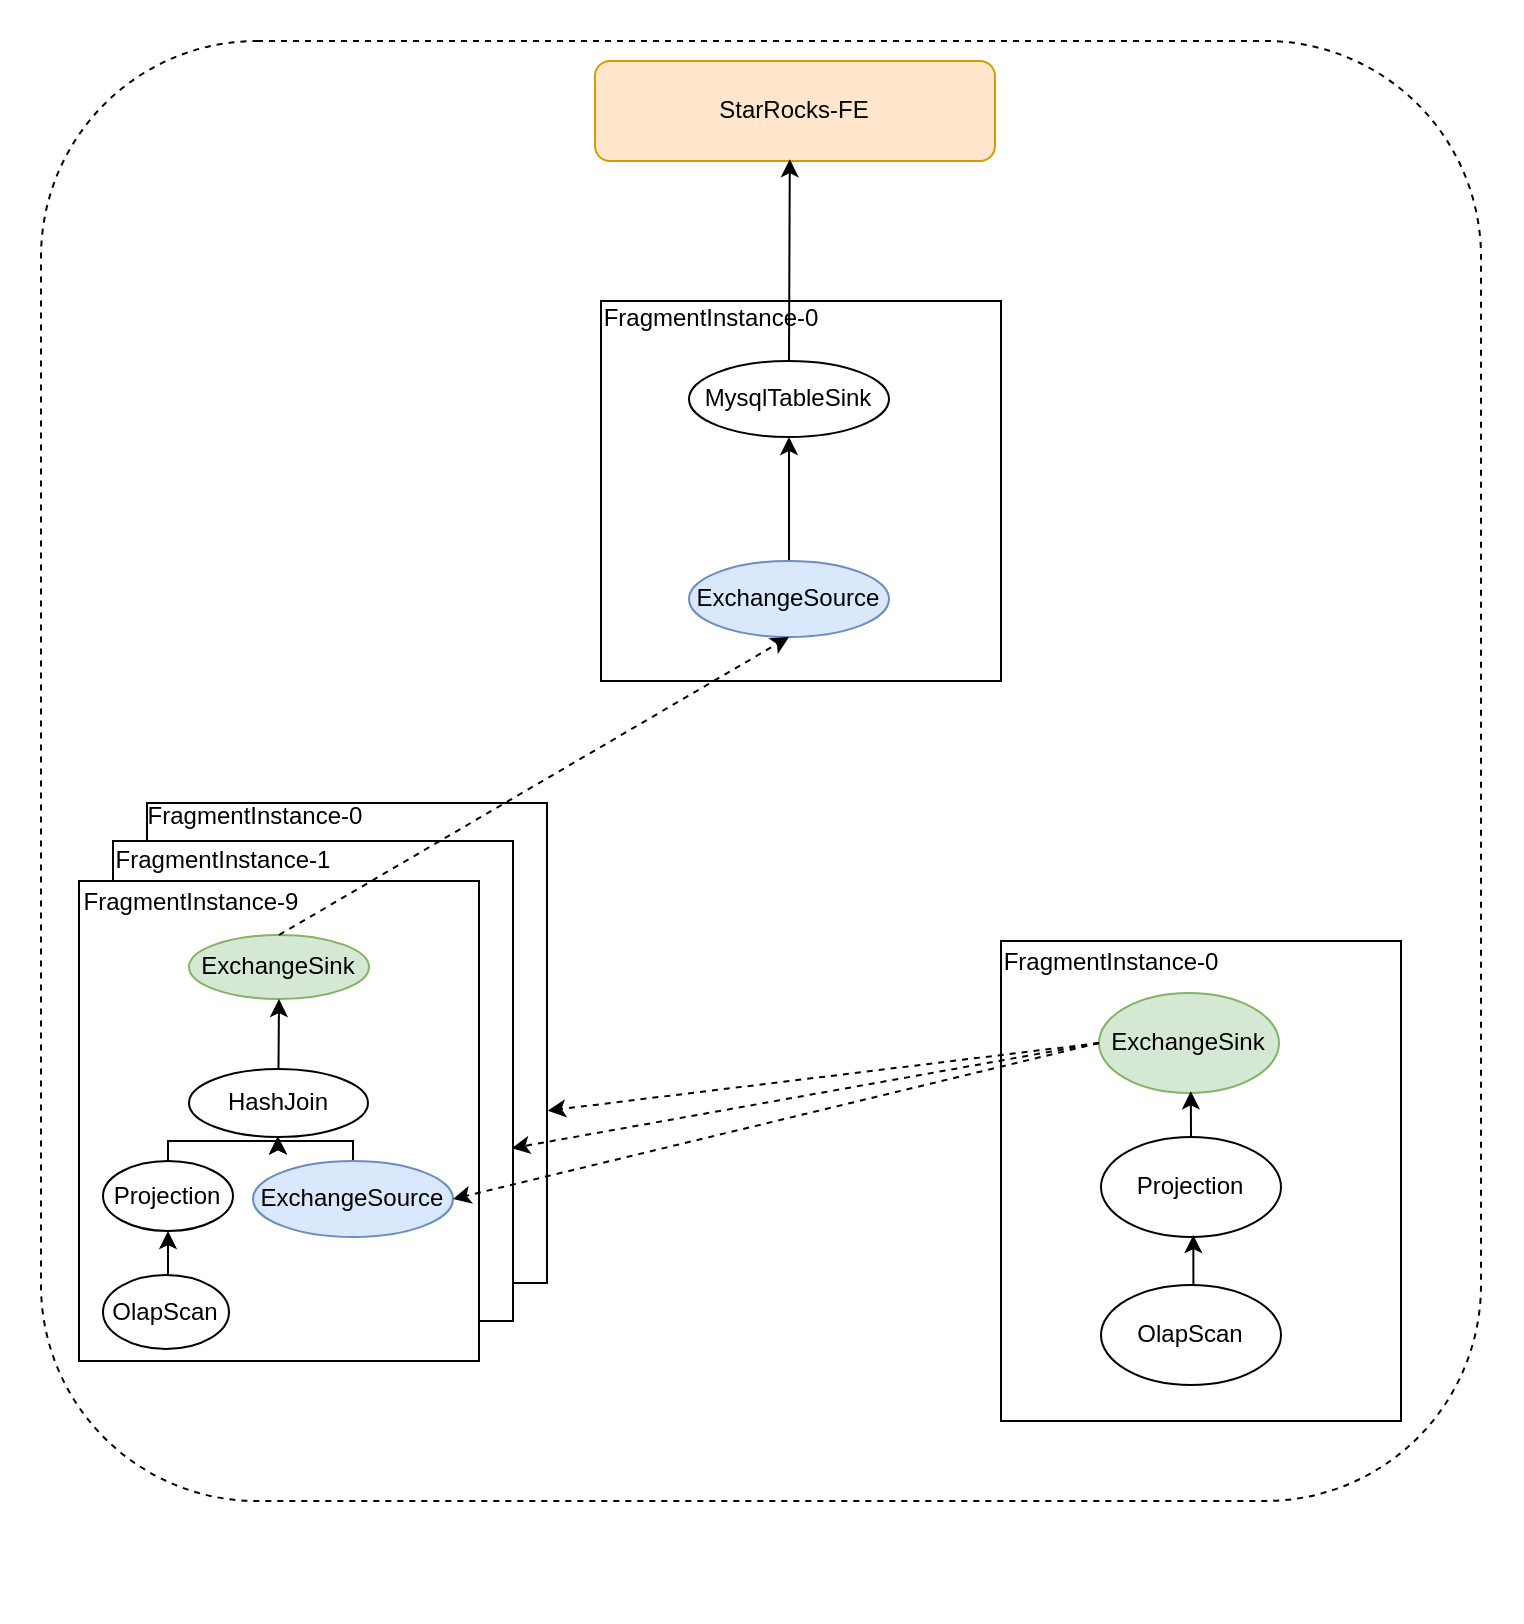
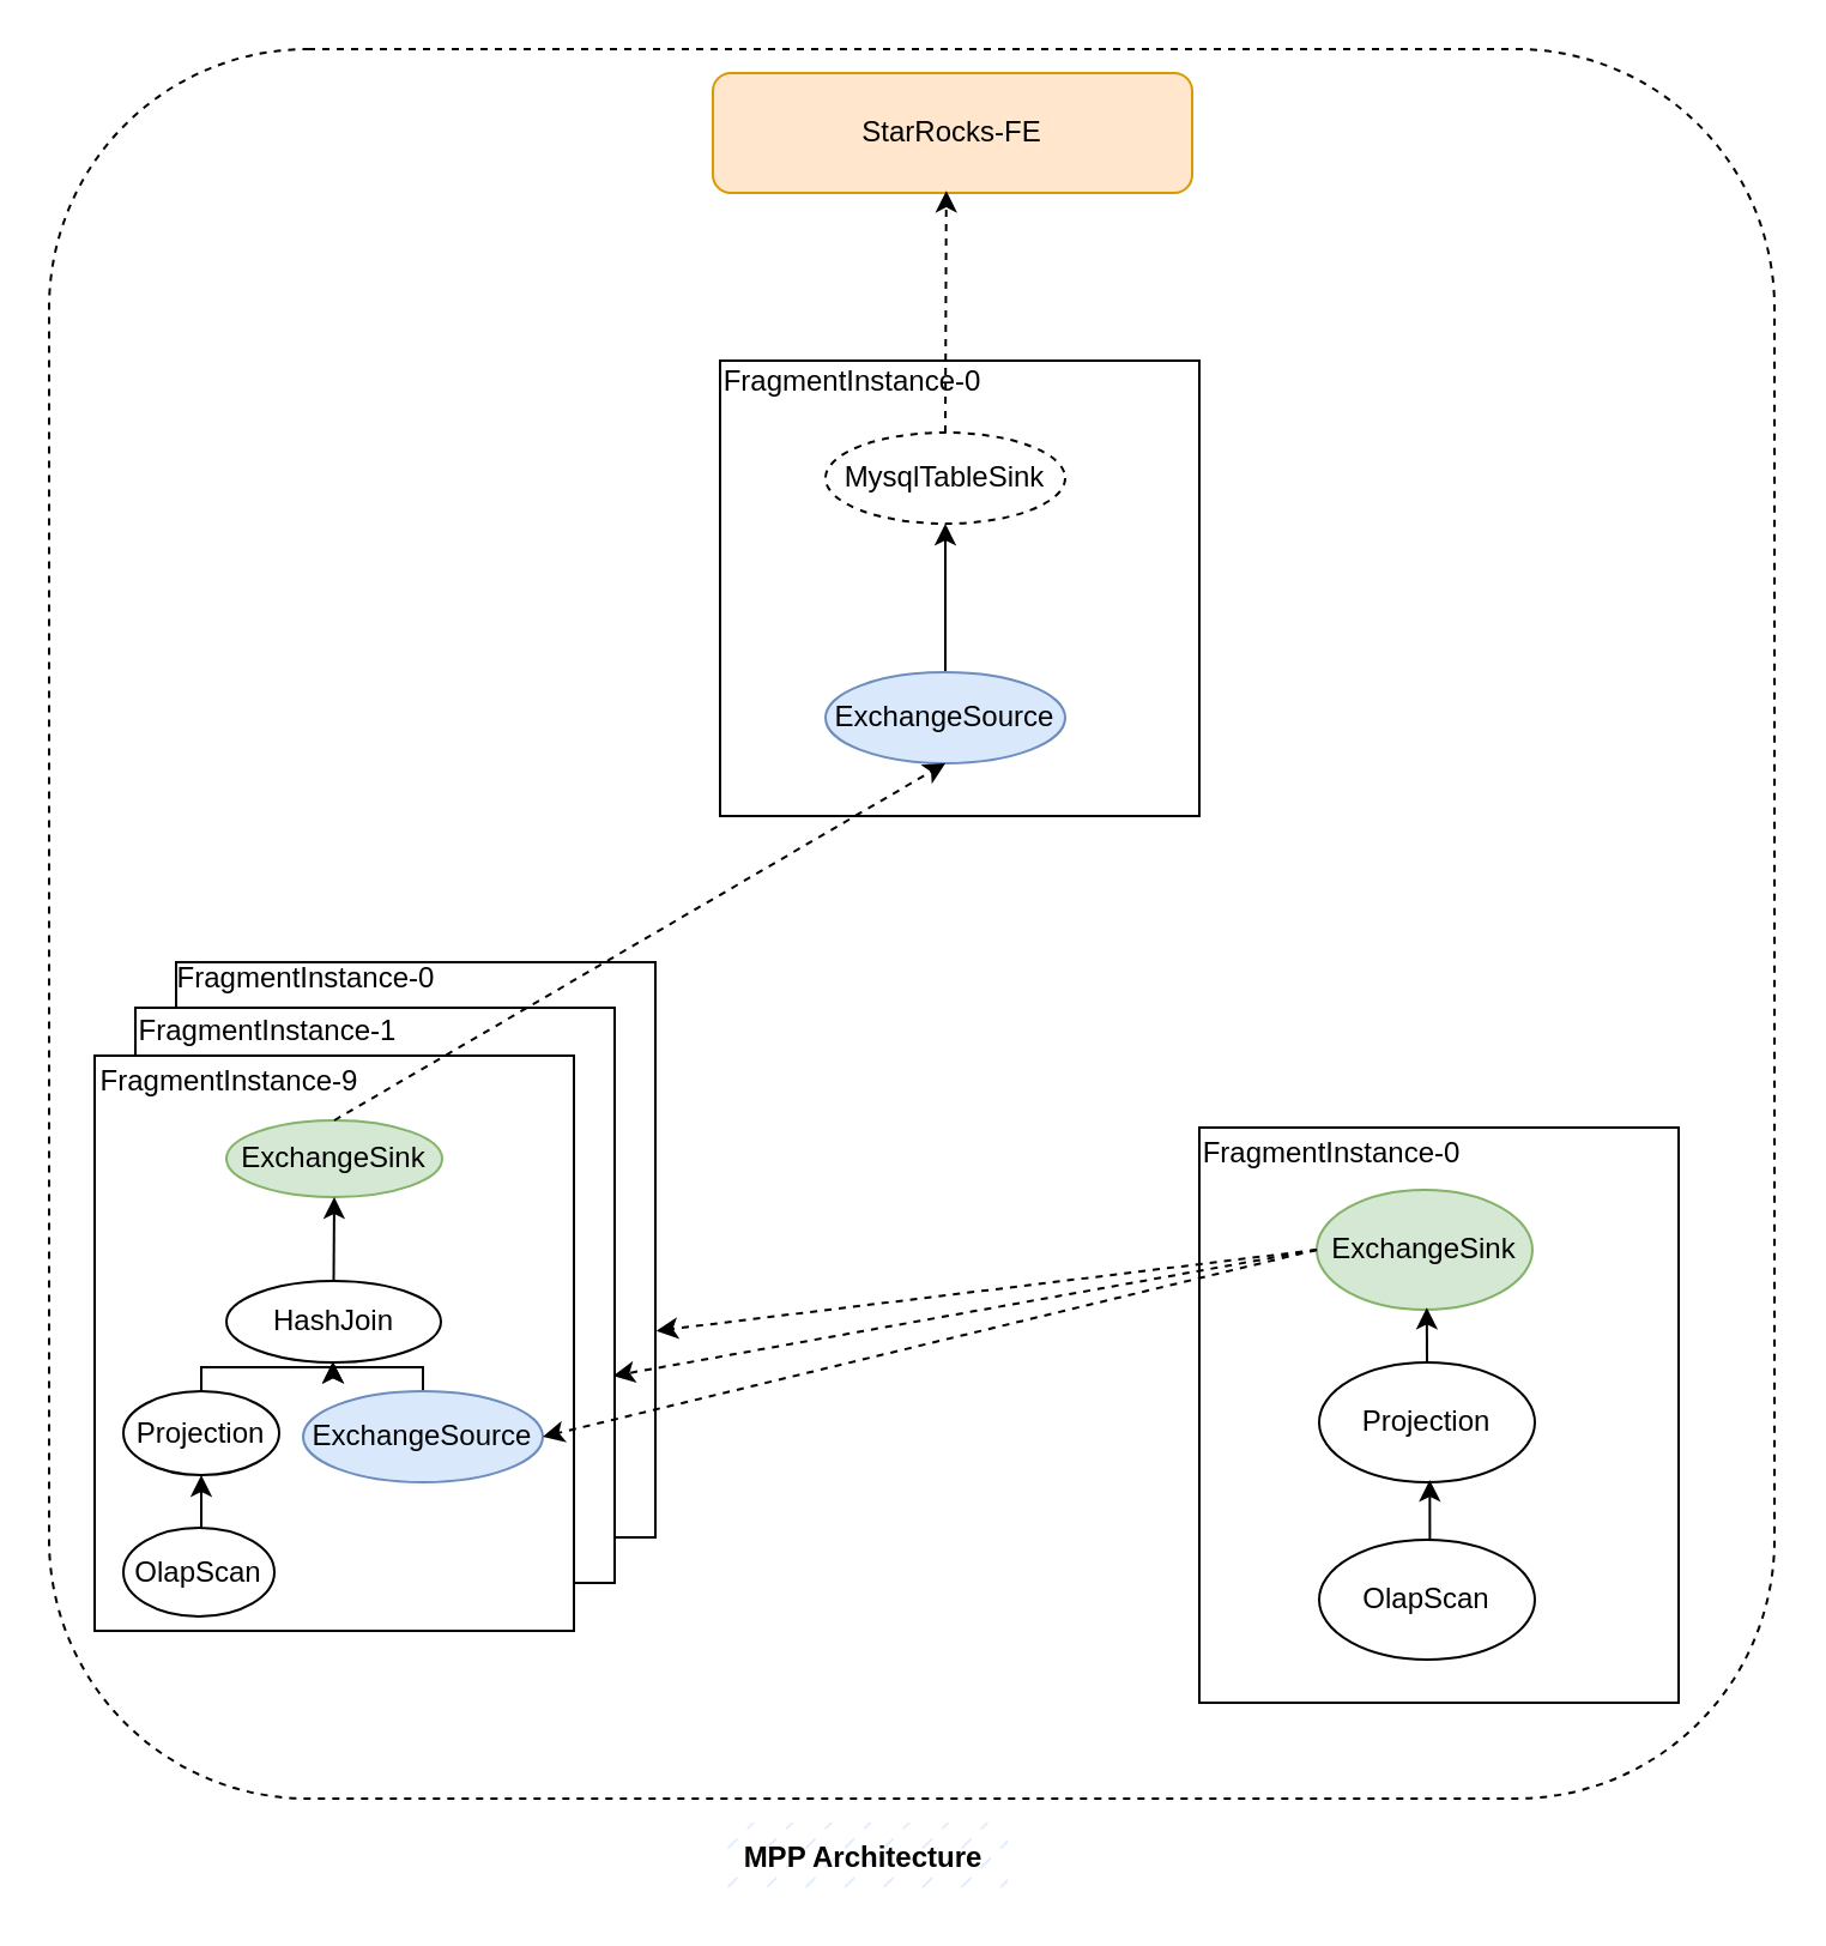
- <mxCell id="34" value="" style="endArrow=classic;html=1;rounded=0;entryX=0.487;entryY=0.982;entryDx=0;entryDy=0;exitX=0.5;exitY=0;exitDx=0;exitDy=0;dashed=0;entryPerimeter=0;" parent="1" source="31" target="4" edge="1"><mxGeometry width="50" height="50" relative="1" as="geometry"><mxPoint x="149" y="477" as="sourcePoint" /><mxPoint x="404" y="328" as="targetPoint" /></mxGeometry></mxCell>
+ <mxCell id="34" value="" style="endArrow=classic;html=1;rounded=0;entryX=0.487;entryY=0.982;entryDx=0;entryDy=0;exitX=0.5;exitY=0;exitDx=0;exitDy=0;dashed=1;entryPerimeter=0;" parent="1" source="31" target="4" edge="1"><mxGeometry width="50" height="50" relative="1" as="geometry"><mxPoint x="149" y="477" as="sourcePoint" /><mxPoint x="404" y="328" as="targetPoint" /></mxGeometry></mxCell>
- <mxCell id="31" value="MysqlTableSink" style="ellipse;whiteSpace=wrap;html=1;" parent="1" vertex="1"><mxGeometry x="344" y="180" width="100" height="38" as="geometry" /></mxCell>
+ <mxCell id="31" value="MysqlTableSink" style="ellipse;whiteSpace=wrap;html=1;dashed=1;" parent="1" vertex="1"><mxGeometry x="344" y="180" width="100" height="38" as="geometry" /></mxCell>
+ <mxCell id="36" value="&lt;b&gt;MPP Architecture&lt;/b&gt;" style="text;html=1;strokeColor=none;fillColor=#dae8fc;align=center;verticalAlign=middle;whiteSpace=wrap;rounded=0;fillStyle=dashed;" vertex="1" parent="1"><mxGeometry x="300" y="760" width="120" height="30" as="geometry" /></mxCell>
